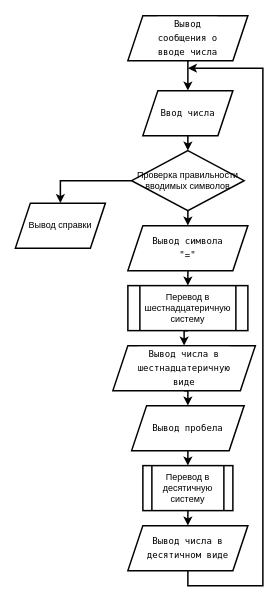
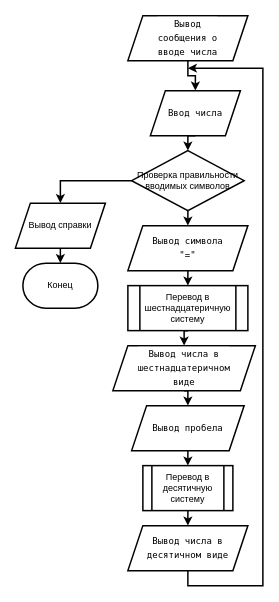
- <mxCell id="5" value="&lt;div style=&quot;background-color: rgb(255, 255, 255); font-family: &amp;quot;Droid Sans Mono&amp;quot;, &amp;quot;monospace&amp;quot;, monospace; font-size: 12px; line-height: 19px; white-space: pre;&quot;&gt;&lt;div style=&quot;font-size: 12px;&quot;&gt;&lt;span style=&quot;font-size: 12px;&quot;&gt;Ввод числа&lt;/span&gt;&lt;/div&gt;&lt;/div&gt;" style="shape=parallelogram;perimeter=parallelogramPerimeter;whiteSpace=wrap;html=1;fixedSize=1;strokeWidth=2;fontSize=12;fontStyle=0;fontColor=#000000;" vertex="1" parent="1"><mxGeometry x="190" y="120" width="120" height="60" as="geometry" /></mxCell>
+ <mxCell id="5" value="&lt;div style=&quot;background-color: rgb(255, 255, 255); font-family: &amp;quot;Droid Sans Mono&amp;quot;, &amp;quot;monospace&amp;quot;, monospace; font-size: 12px; line-height: 19px; white-space: pre;&quot;&gt;&lt;div style=&quot;font-size: 12px;&quot;&gt;&lt;span style=&quot;font-size: 12px;&quot;&gt;Ввод числа&lt;/span&gt;&lt;/div&gt;&lt;/div&gt;" style="shape=parallelogram;perimeter=parallelogramPerimeter;whiteSpace=wrap;html=1;fixedSize=1;strokeWidth=2;fontSize=12;fontStyle=0;fontColor=#000000;" vertex="1" parent="1"><mxGeometry x="200" y="120" width="120" height="60" as="geometry" /></mxCell>
+ <mxCell id="16" style="edgeStyle=orthogonalEdgeStyle;rounded=0;orthogonalLoop=1;jettySize=auto;html=1;exitX=0.5;exitY=1;exitDx=0;exitDy=0;entryX=0.5;entryY=0;entryDx=0;entryDy=0;entryPerimeter=0;strokeWidth=2;fontSize=12;fontStyle=0;fontColor=#000000;" edge="1" parent="1" source="12" target="13"><mxGeometry relative="1" as="geometry" /></mxCell>
+ <mxCell id="13" value="Конец" style="strokeWidth=2;html=1;shape=mxgraph.flowchart.terminator;whiteSpace=wrap;fontSize=12;fontStyle=0;fontColor=#000000;" vertex="1" parent="1"><mxGeometry x="30" y="350" width="100" height="60" as="geometry" /></mxCell>
- <mxCell id="9" value="&lt;div style=&quot;background-color: rgb(255, 255, 255); font-family: &amp;quot;Droid Sans Mono&amp;quot;, &amp;quot;monospace&amp;quot;, monospace; font-size: 12px; line-height: 19px; white-space: pre;&quot;&gt;&lt;div style=&quot;font-size: 12px;&quot;&gt;&lt;span style=&quot;font-size: 12px;&quot;&gt;Вывод числа в&lt;/span&gt;&lt;/div&gt;&lt;div style=&quot;font-size: 12px;&quot;&gt;&lt;span style=&quot;font-size: 12px;&quot;&gt;шестнадцатеричную&lt;/span&gt;&lt;/div&gt;&lt;div style=&quot;font-size: 12px;&quot;&gt;&lt;span style=&quot;font-size: 12px;&quot;&gt;виде&lt;/span&gt;&lt;/div&gt;&lt;/div&gt;" style="shape=parallelogram;perimeter=parallelogramPerimeter;whiteSpace=wrap;html=1;fixedSize=1;strokeWidth=2;fontSize=12;fontStyle=0;fontColor=#000000;" vertex="1" parent="1"><mxGeometry x="150" y="460" width="190" height="60" as="geometry" /></mxCell>
+ <mxCell id="9" value="&lt;div style=&quot;background-color: rgb(255, 255, 255); font-family: &amp;quot;Droid Sans Mono&amp;quot;, &amp;quot;monospace&amp;quot;, monospace; font-size: 12px; line-height: 19px; white-space: pre;&quot;&gt;&lt;div style=&quot;font-size: 12px;&quot;&gt;&lt;span style=&quot;font-size: 12px;&quot;&gt;Вывод числа в&lt;/span&gt;&lt;/div&gt;&lt;div style=&quot;font-size: 12px;&quot;&gt;&lt;span style=&quot;font-size: 12px;&quot;&gt;шестнадцатеричном&lt;/span&gt;&lt;/div&gt;&lt;div style=&quot;font-size: 12px;&quot;&gt;&lt;span style=&quot;font-size: 12px;&quot;&gt;виде&lt;/span&gt;&lt;/div&gt;&lt;/div&gt;" style="shape=parallelogram;perimeter=parallelogramPerimeter;whiteSpace=wrap;html=1;fixedSize=1;strokeWidth=2;fontSize=12;fontStyle=0;fontColor=#000000;" vertex="1" parent="1"><mxGeometry x="150" y="460" width="190" height="60" as="geometry" /></mxCell>
